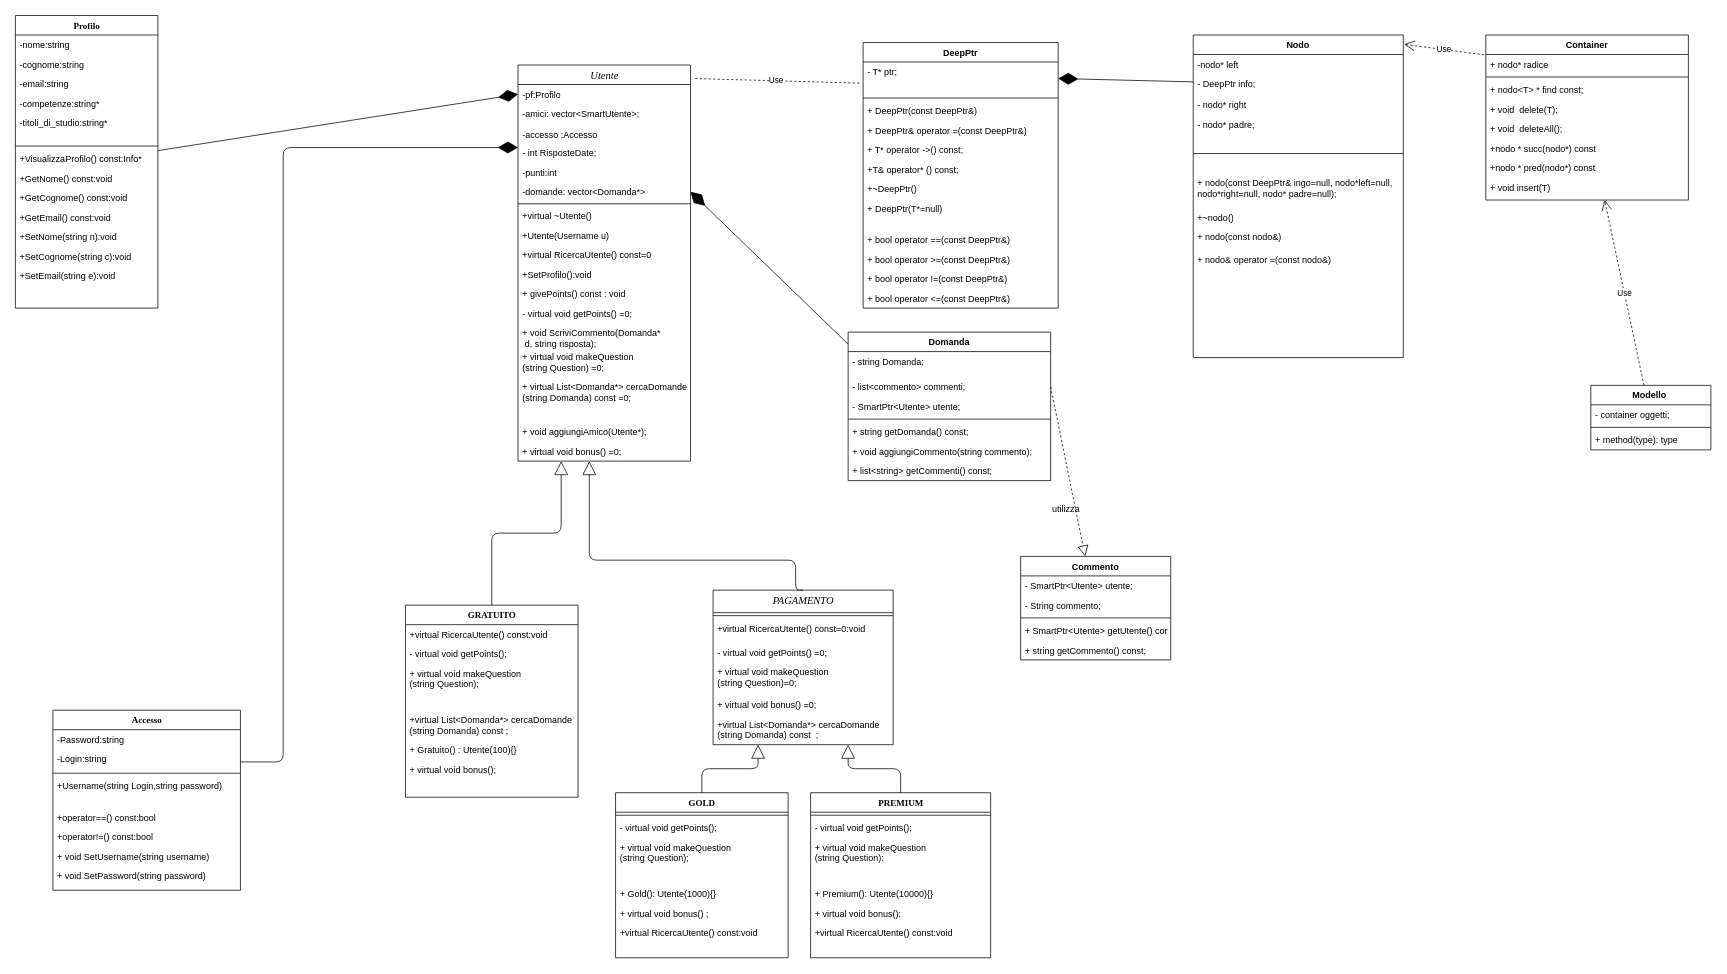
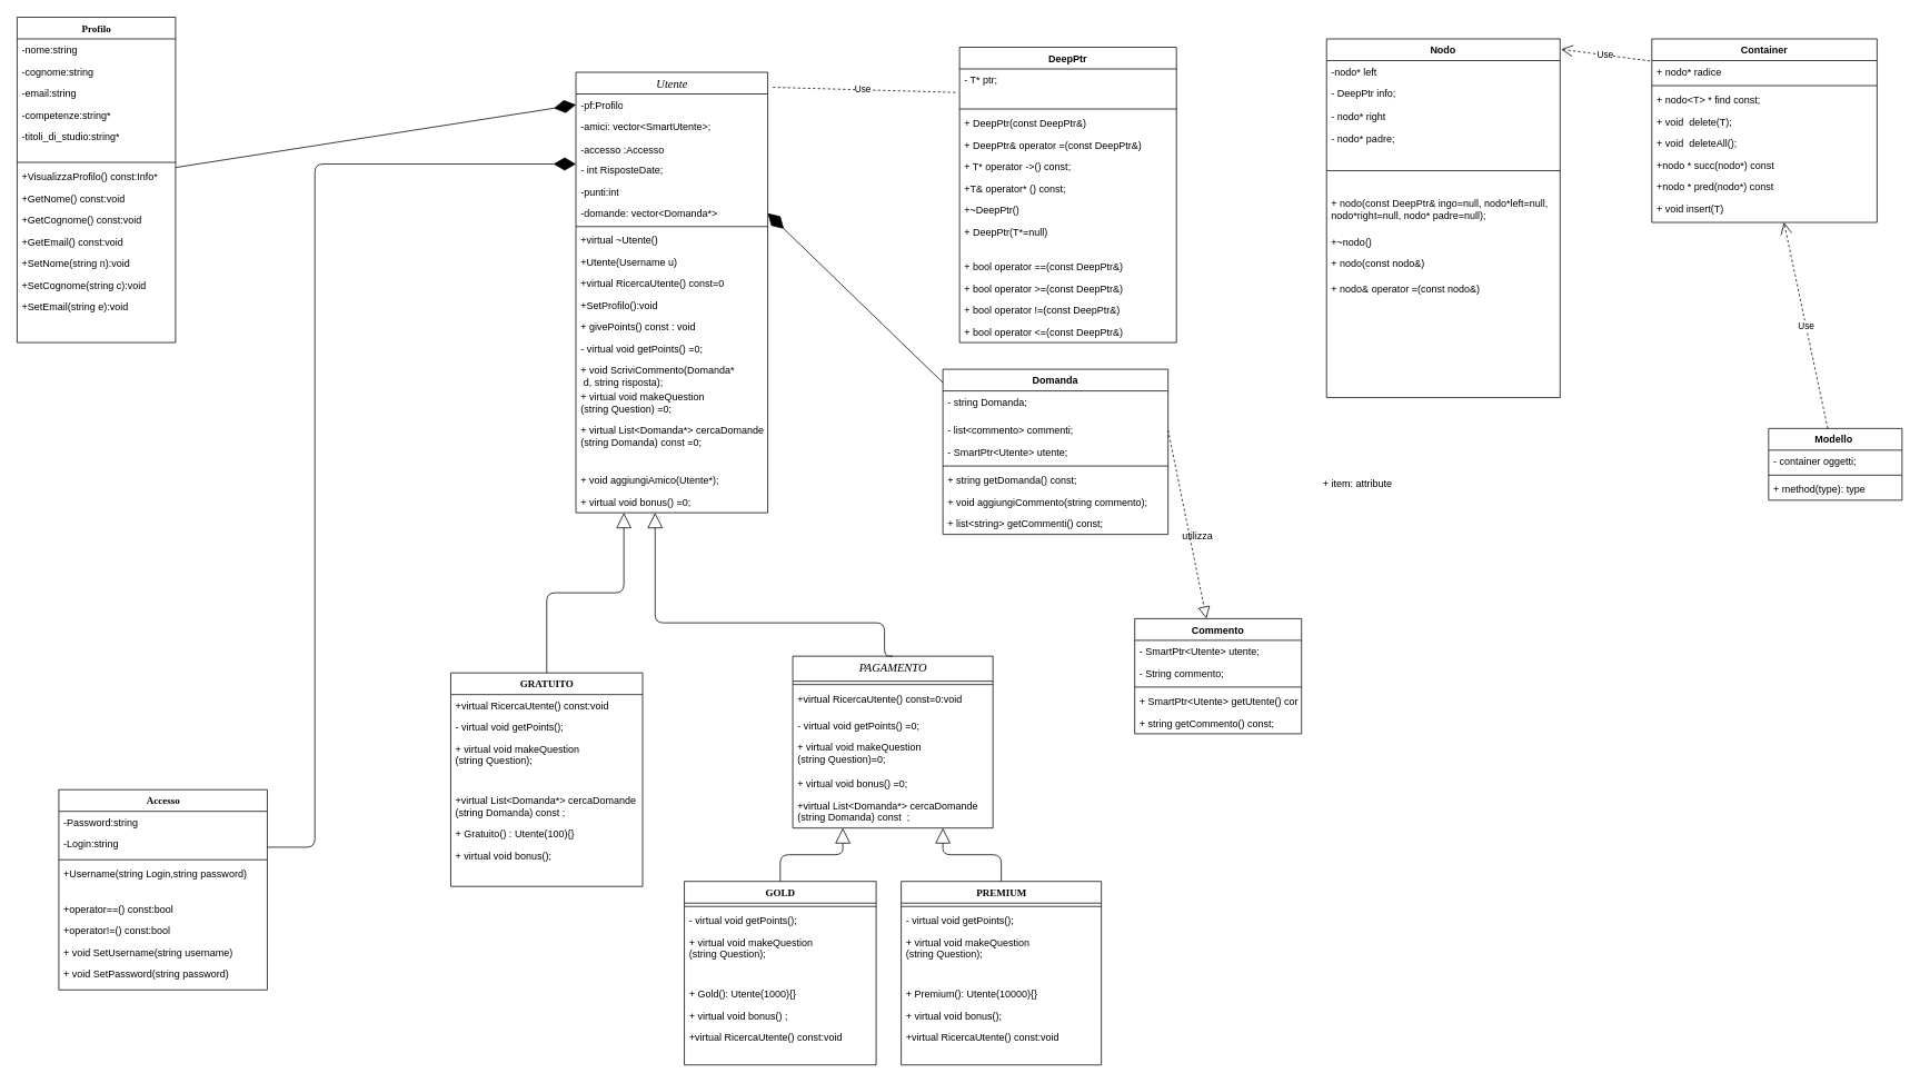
- <mxCell id="103" value="" style="endArrow=diamondThin;endFill=1;endSize=24;html=1;entryX=1;entryY=0.5;entryDx=0;entryDy=0;" parent="1" source="94" target="79" edge="1"><mxGeometry width="160" relative="1" as="geometry"><mxPoint x="1390" y="406" as="sourcePoint" /><mxPoint x="1550" y="406" as="targetPoint" /></mxGeometry></mxCell>
+ <mxCell id="102" value="+ item: attribute" style="text;strokeColor=none;fillColor=none;align=left;verticalAlign=top;spacingLeft=4;spacingRight=4;overflow=hidden;rotatable=0;points=[[0,0.5],[1,0.5]];portConstraint=eastwest;" parent="1" vertex="1"><mxGeometry x="1580" y="566" width="100" height="26" as="geometry" /></mxCell>
- <mxCell id="129" value="utilizza" style="text;html=1;align=center;verticalAlign=middle;resizable=0;points=[];autosize=1;" vertex="1" parent="1"><mxGeometry x="1395" y="668" width="50" height="20" as="geometry" /></mxCell>
+ <mxCell id="129" value="utilizza" style="text;html=1;align=center;verticalAlign=middle;resizable=0;points=[];autosize=1;" vertex="1" parent="1"><mxGeometry x="1410" y="633" width="50" height="20" as="geometry" /></mxCell>
